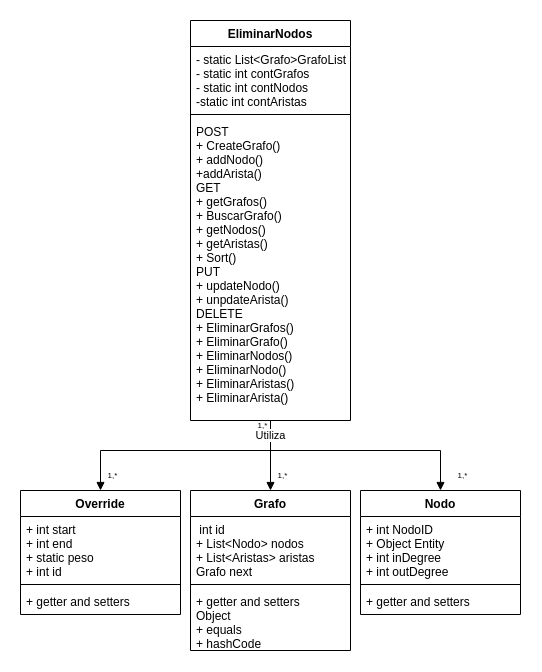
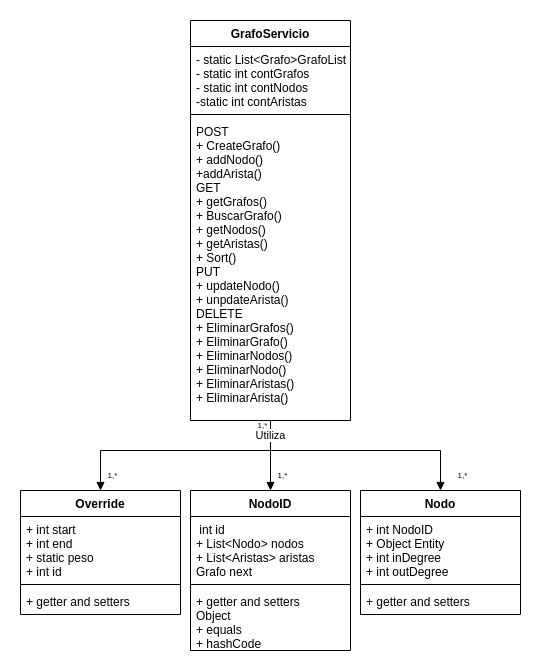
- <mxCell id="2" value="EliminarNodos" style="swimlane;fontStyle=1;align=center;verticalAlign=top;childLayout=stackLayout;horizontal=1;startSize=26;horizontalStack=0;resizeParent=1;resizeParentMax=0;resizeLast=0;collapsible=1;marginBottom=0;" vertex="1" parent="1"><mxGeometry x="190" y="20" width="160" height="400" as="geometry"><mxRectangle x="345" y="210" width="110" height="26" as="alternateBounds" /></mxGeometry></mxCell>
+ <mxCell id="2" value="GrafoServicio" style="swimlane;fontStyle=1;align=center;verticalAlign=top;childLayout=stackLayout;horizontal=1;startSize=26;horizontalStack=0;resizeParent=1;resizeParentMax=0;resizeLast=0;collapsible=1;marginBottom=0;" vertex="1" parent="1"><mxGeometry x="190" y="20" width="160" height="400" as="geometry"><mxRectangle x="345" y="210" width="110" height="26" as="alternateBounds" /></mxGeometry></mxCell>
- <mxCell id="10" value="Grafo" style="swimlane;fontStyle=1;align=center;verticalAlign=top;childLayout=stackLayout;horizontal=1;startSize=26;horizontalStack=0;resizeParent=1;resizeParentMax=0;resizeLast=0;collapsible=1;marginBottom=0;" vertex="1" parent="1"><mxGeometry x="190" y="490" width="160" height="160" as="geometry" /></mxCell>
+ <mxCell id="10" value="NodoID" style="swimlane;fontStyle=1;align=center;verticalAlign=top;childLayout=stackLayout;horizontal=1;startSize=26;horizontalStack=0;resizeParent=1;resizeParentMax=0;resizeLast=0;collapsible=1;marginBottom=0;" vertex="1" parent="1"><mxGeometry x="190" y="490" width="160" height="160" as="geometry" /></mxCell>
